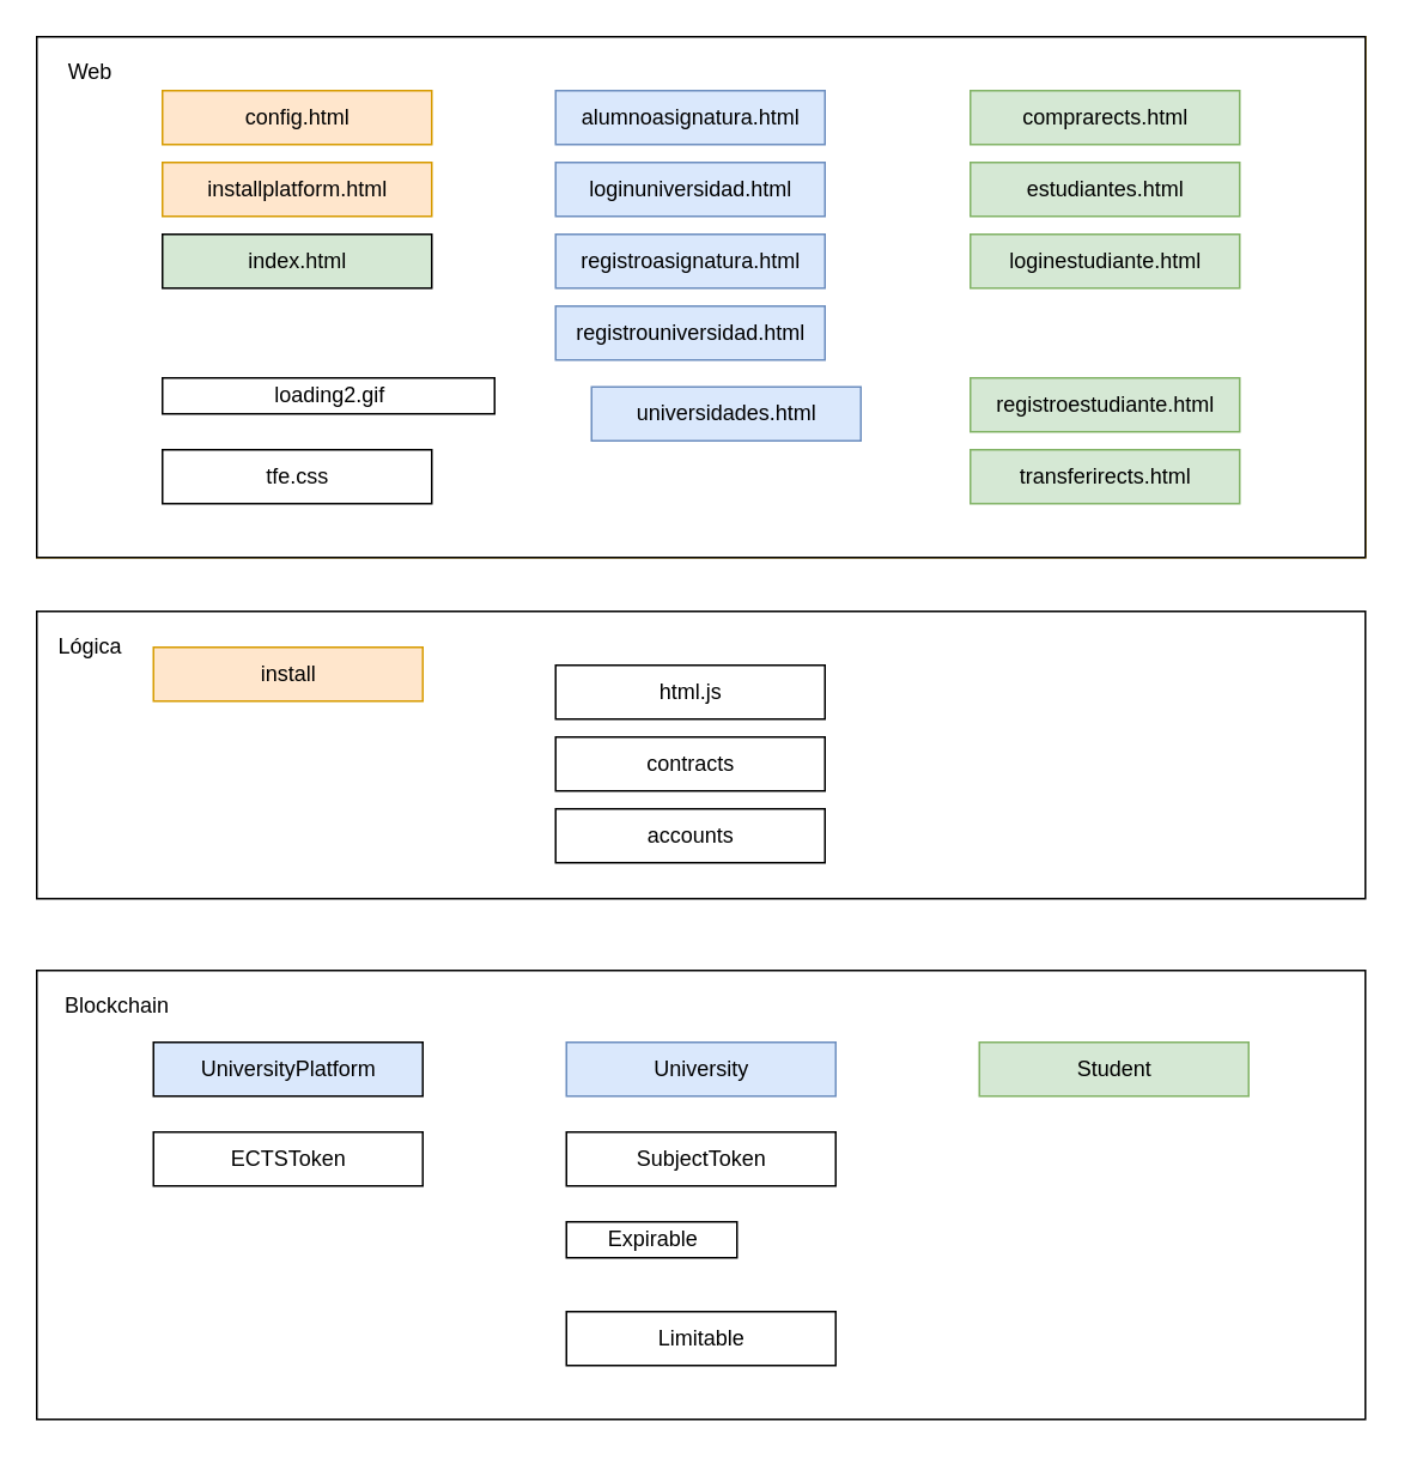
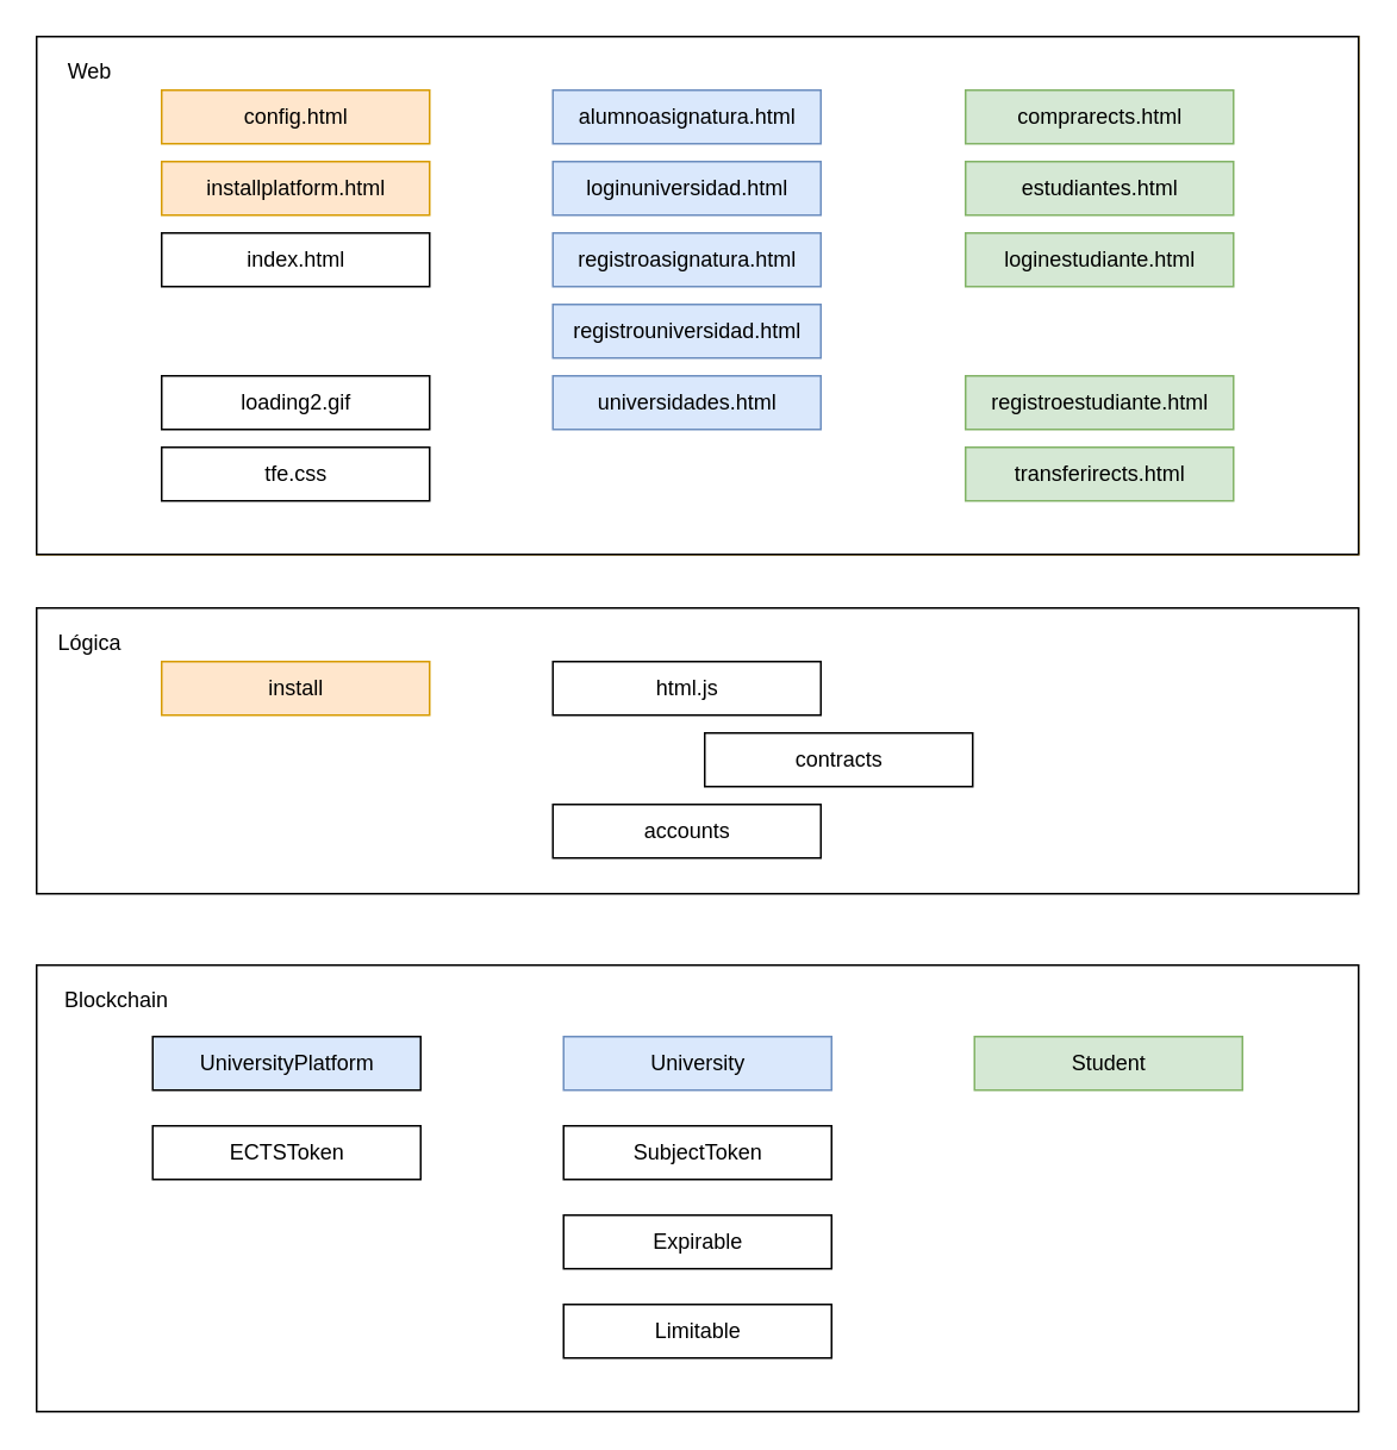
- <mxCell id="10" value="index.html" style="html=1;fillColor=#d5e8d4;" vertex="1" parent="2"><mxGeometry x="70" y="110" width="150" height="30" as="geometry" /></mxCell>
+ <mxCell id="10" value="index.html" style="html=1;" vertex="1" parent="2"><mxGeometry x="70" y="110" width="150" height="30" as="geometry" /></mxCell>
- <mxCell id="12" value="loading2.gif" style="html=1;" vertex="1" parent="2"><mxGeometry x="70" y="190" width="185" height="20" as="geometry" /></mxCell>
+ <mxCell id="12" value="loading2.gif" style="html=1;" vertex="1" parent="2"><mxGeometry x="70" y="190" width="150" height="30" as="geometry" /></mxCell>
- <mxCell id="20" value="universidades.html" style="html=1;fillColor=#dae8fc;strokeColor=#6c8ebf;" vertex="1" parent="2"><mxGeometry x="309" y="195" width="150" height="30" as="geometry" /></mxCell>
+ <mxCell id="20" value="universidades.html" style="html=1;fillColor=#dae8fc;strokeColor=#6c8ebf;" vertex="1" parent="2"><mxGeometry x="289" y="190" width="150" height="30" as="geometry" /></mxCell>
- <mxCell id="25" value="install" style="html=1;fillColor=#ffe6cc;strokeColor=#d79b00;" vertex="1" parent="22"><mxGeometry x="65" y="20" width="150" height="30" as="geometry" /></mxCell>
+ <mxCell id="25" value="install" style="html=1;fillColor=#ffe6cc;strokeColor=#d79b00;" vertex="1" parent="22"><mxGeometry x="70" y="30" width="150" height="30" as="geometry" /></mxCell>
- <mxCell id="27" value="contracts" style="html=1;" vertex="1" parent="22"><mxGeometry x="289" y="70" width="150" height="30" as="geometry" /></mxCell>
+ <mxCell id="27" value="contracts" style="html=1;" vertex="1" parent="22"><mxGeometry x="374" y="70" width="150" height="30" as="geometry" /></mxCell>
- <mxCell id="35" value="Expirable" style="html=1;" vertex="1" parent="30"><mxGeometry x="295" y="140" width="95" height="20" as="geometry" /></mxCell>
+ <mxCell id="35" value="Expirable" style="html=1;" vertex="1" parent="30"><mxGeometry x="295" y="140" width="150" height="30" as="geometry" /></mxCell>
